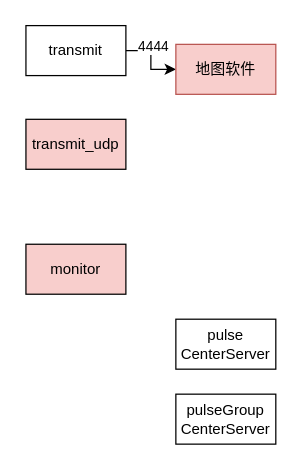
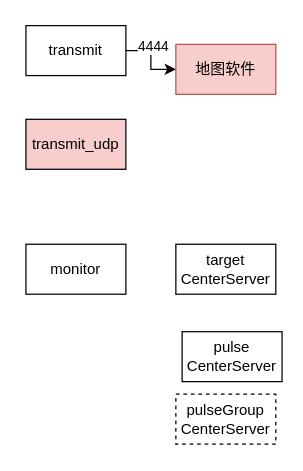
- <mxCell id="7" value="monitor" style="rounded=0;whiteSpace=wrap;html=1;fillColor=#f8cecc;" vertex="1" parent="1"><mxGeometry x="20" y="195" width="80" height="40" as="geometry" /></mxCell>
+ <mxCell id="7" value="monitor" style="rounded=0;whiteSpace=wrap;html=1;" vertex="1" parent="1"><mxGeometry x="20" y="195" width="80" height="40" as="geometry" /></mxCell>
+ <mxCell id="8" value="target&lt;div&gt;CenterServer&lt;/div&gt;" style="rounded=0;whiteSpace=wrap;html=1;" vertex="1" parent="1"><mxGeometry x="140" y="195" width="80" height="40" as="geometry" /></mxCell>
- <mxCell id="9" value="pulse&lt;div&gt;CenterServer&lt;/div&gt;" style="rounded=0;whiteSpace=wrap;html=1;" vertex="1" parent="1"><mxGeometry x="140" y="255" width="80" height="40" as="geometry" /></mxCell>
+ <mxCell id="9" value="pulse&lt;div&gt;CenterServer&lt;/div&gt;" style="rounded=0;whiteSpace=wrap;html=1;" vertex="1" parent="1"><mxGeometry x="145" y="265" width="80" height="40" as="geometry" /></mxCell>
- <mxCell id="10" value="pulseGroup&lt;div&gt;CenterServer&lt;/div&gt;" style="rounded=0;whiteSpace=wrap;html=1;" vertex="1" parent="1"><mxGeometry x="140" y="315" width="80" height="40" as="geometry" /></mxCell>
+ <mxCell id="10" value="pulseGroup&lt;div&gt;CenterServer&lt;/div&gt;" style="rounded=0;whiteSpace=wrap;html=1;dashed=1;" vertex="1" parent="1"><mxGeometry x="140" y="315" width="80" height="40" as="geometry" /></mxCell>
